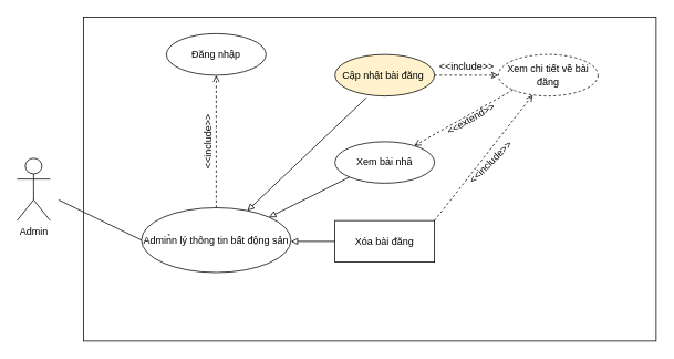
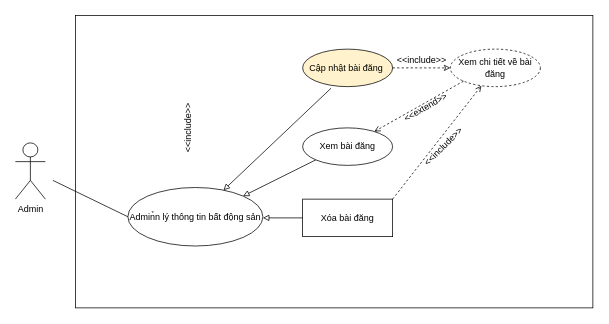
- <mxCell id="9" value="Đăng nhập" style="ellipse;whiteSpace=wrap;html=1;" vertex="1" parent="1"><mxGeometry x="200" y="40" width="120" height="50" as="geometry" /></mxCell>
- <mxCell id="7" value="" style="endArrow=open;dashed=1;html=1;endFill=0;exitX=0.5;exitY=0;exitDx=0;exitDy=0;" edge="1" parent="1" source="4" target="9"><mxGeometry width="50" height="50" relative="1" as="geometry"><mxPoint x="602.5" y="200" as="sourcePoint" /><mxPoint x="740.074" y="242.322" as="targetPoint" /></mxGeometry></mxCell>
- <mxCell id="11" value="Xem bài nhâ" style="ellipse;whiteSpace=wrap;html=1;" vertex="1" parent="1"><mxGeometry x="403" y="170" width="120" height="50" as="geometry" /></mxCell>
+ <mxCell id="11" value="Xem bài đăng" style="ellipse;whiteSpace=wrap;html=1;" vertex="1" parent="1"><mxGeometry x="403" y="170" width="120" height="50" as="geometry" /></mxCell>
